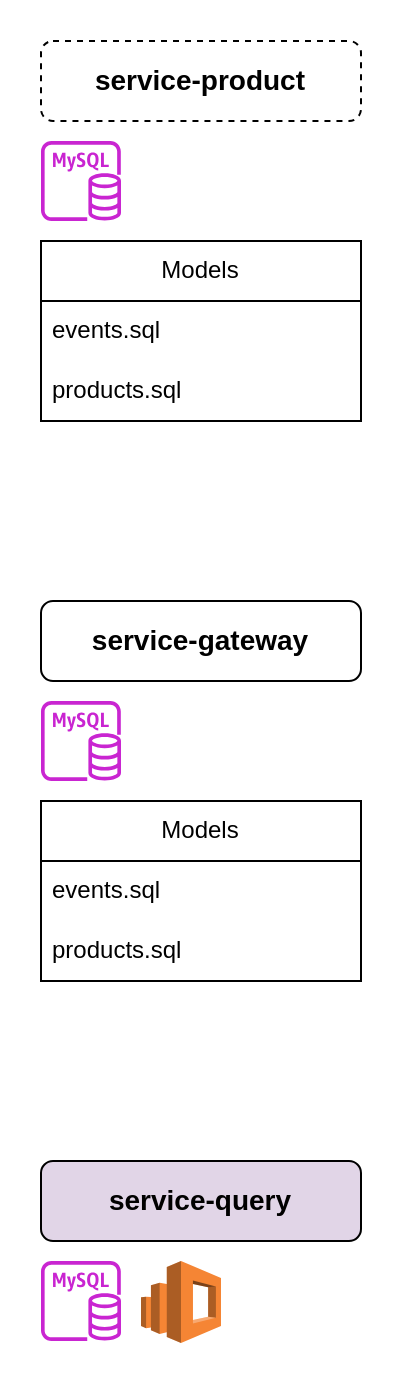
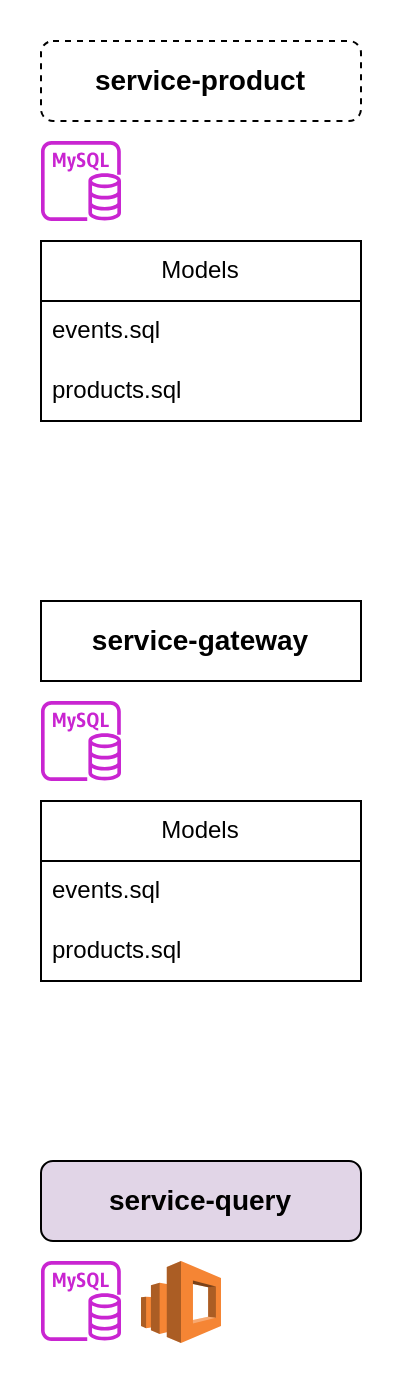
- <mxCell id="3" value="&lt;b style=&quot;&quot;&gt;&lt;font face=&quot;Helvetica&quot;&gt;service-gateway&lt;/font&gt;&lt;/b&gt;" style="rounded=1;whiteSpace=wrap;html=1;fontSize=14;" vertex="1" parent="1"><mxGeometry x="20" y="300" width="160" height="40" as="geometry" /></mxCell>
+ <mxCell id="3" value="&lt;b style=&quot;&quot;&gt;&lt;font face=&quot;Helvetica&quot;&gt;service-gateway&lt;/font&gt;&lt;/b&gt;" style="whiteSpace=wrap;html=1;fontSize=14;rounded=0;" vertex="1" parent="1"><mxGeometry x="20" y="300" width="160" height="40" as="geometry" /></mxCell>
